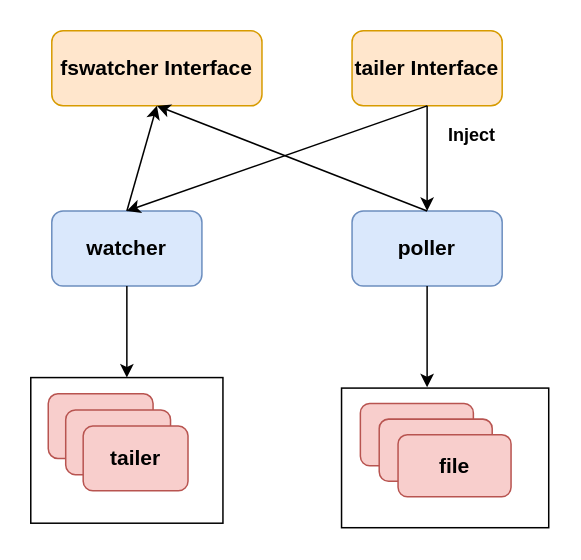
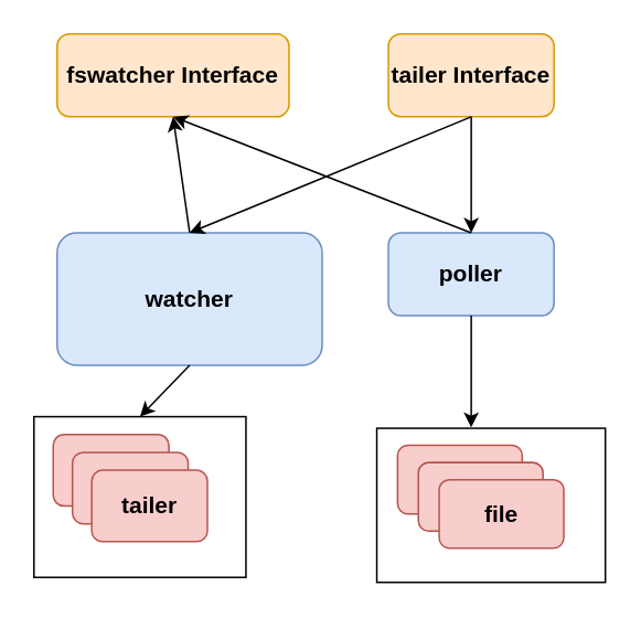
- <mxCell id="17" value="&lt;b&gt;Inject&lt;/b&gt;" style="text;html=1;strokeColor=none;fillColor=none;align=center;verticalAlign=middle;whiteSpace=wrap;rounded=0;" vertex="1" parent="1"><mxGeometry x="294" y="80" width="40" height="20" as="geometry" /></mxCell>
- <mxCell id="4" value="&lt;font style=&quot;font-size: 14px&quot;&gt;&lt;b&gt;watcher&lt;br&gt;&lt;/b&gt;&lt;/font&gt;" style="rounded=1;whiteSpace=wrap;html=1;fillColor=#dae8fc;strokeColor=#6c8ebf;" vertex="1" parent="1"><mxGeometry x="34" y="140" width="100" height="50" as="geometry" /></mxCell>
+ <mxCell id="4" value="&lt;font style=&quot;font-size: 14px&quot;&gt;&lt;b&gt;watcher&lt;br&gt;&lt;/b&gt;&lt;/font&gt;" style="rounded=1;whiteSpace=wrap;html=1;fillColor=#dae8fc;strokeColor=#6c8ebf;" vertex="1" parent="1"><mxGeometry x="34" y="140" width="160" height="80" as="geometry" /></mxCell>
